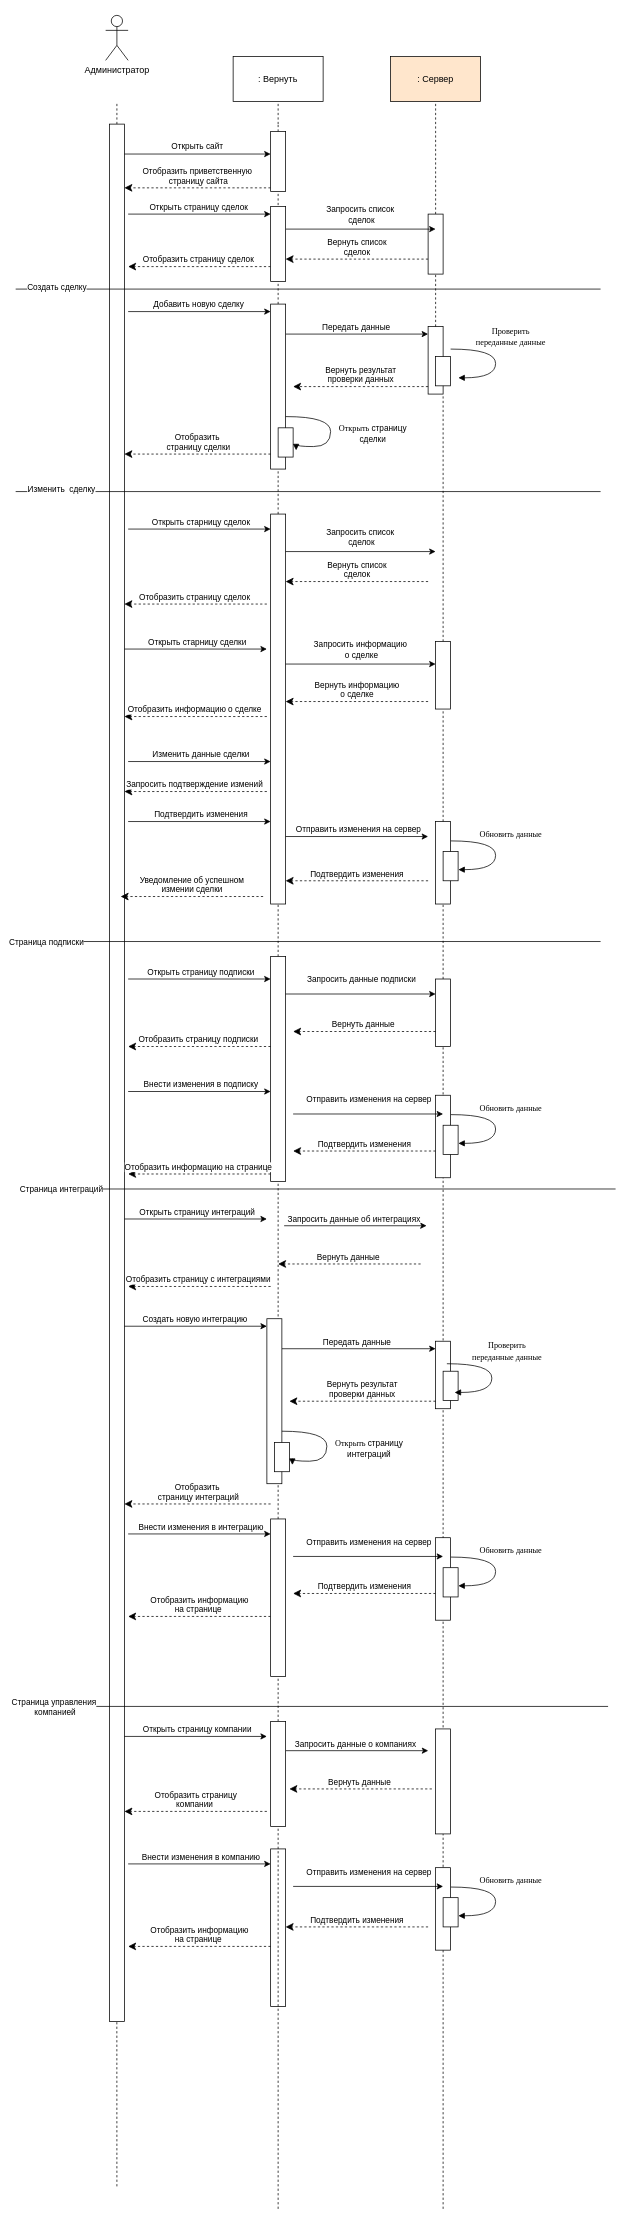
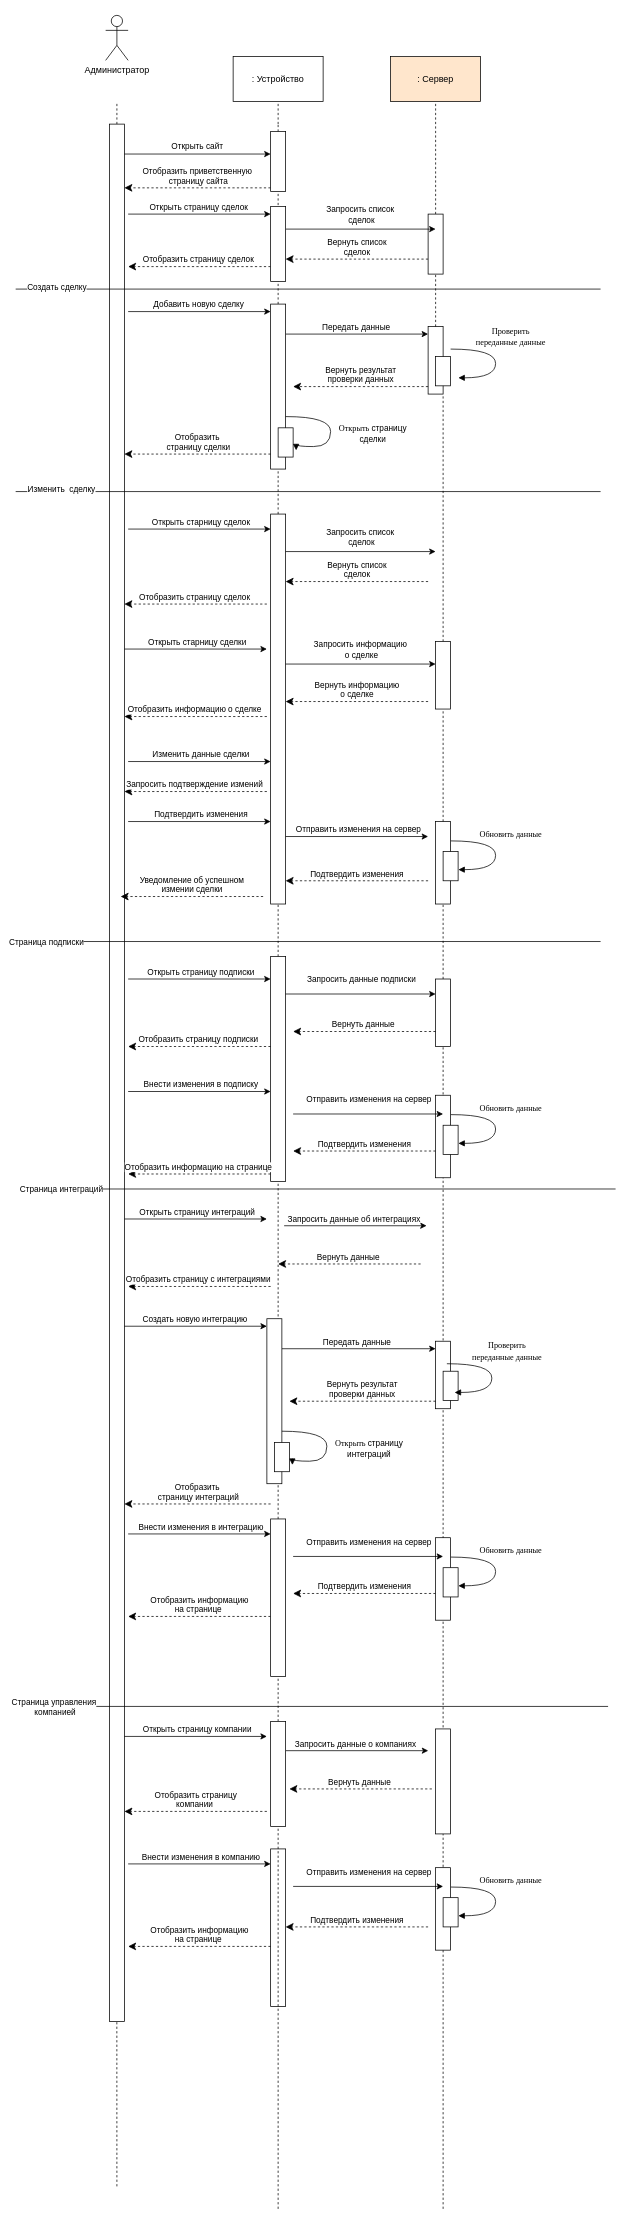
- <mxCell id="11" value=": Вернуть" style="rounded=0;whiteSpace=wrap;html=1;" vertex="1" parent="1"><mxGeometry x="310" y="75" width="120" height="60" as="geometry" /></mxCell>
+ <mxCell id="11" value=": Устройство" style="rounded=0;whiteSpace=wrap;html=1;" vertex="1" parent="1"><mxGeometry x="310" y="75" width="120" height="60" as="geometry" /></mxCell>
